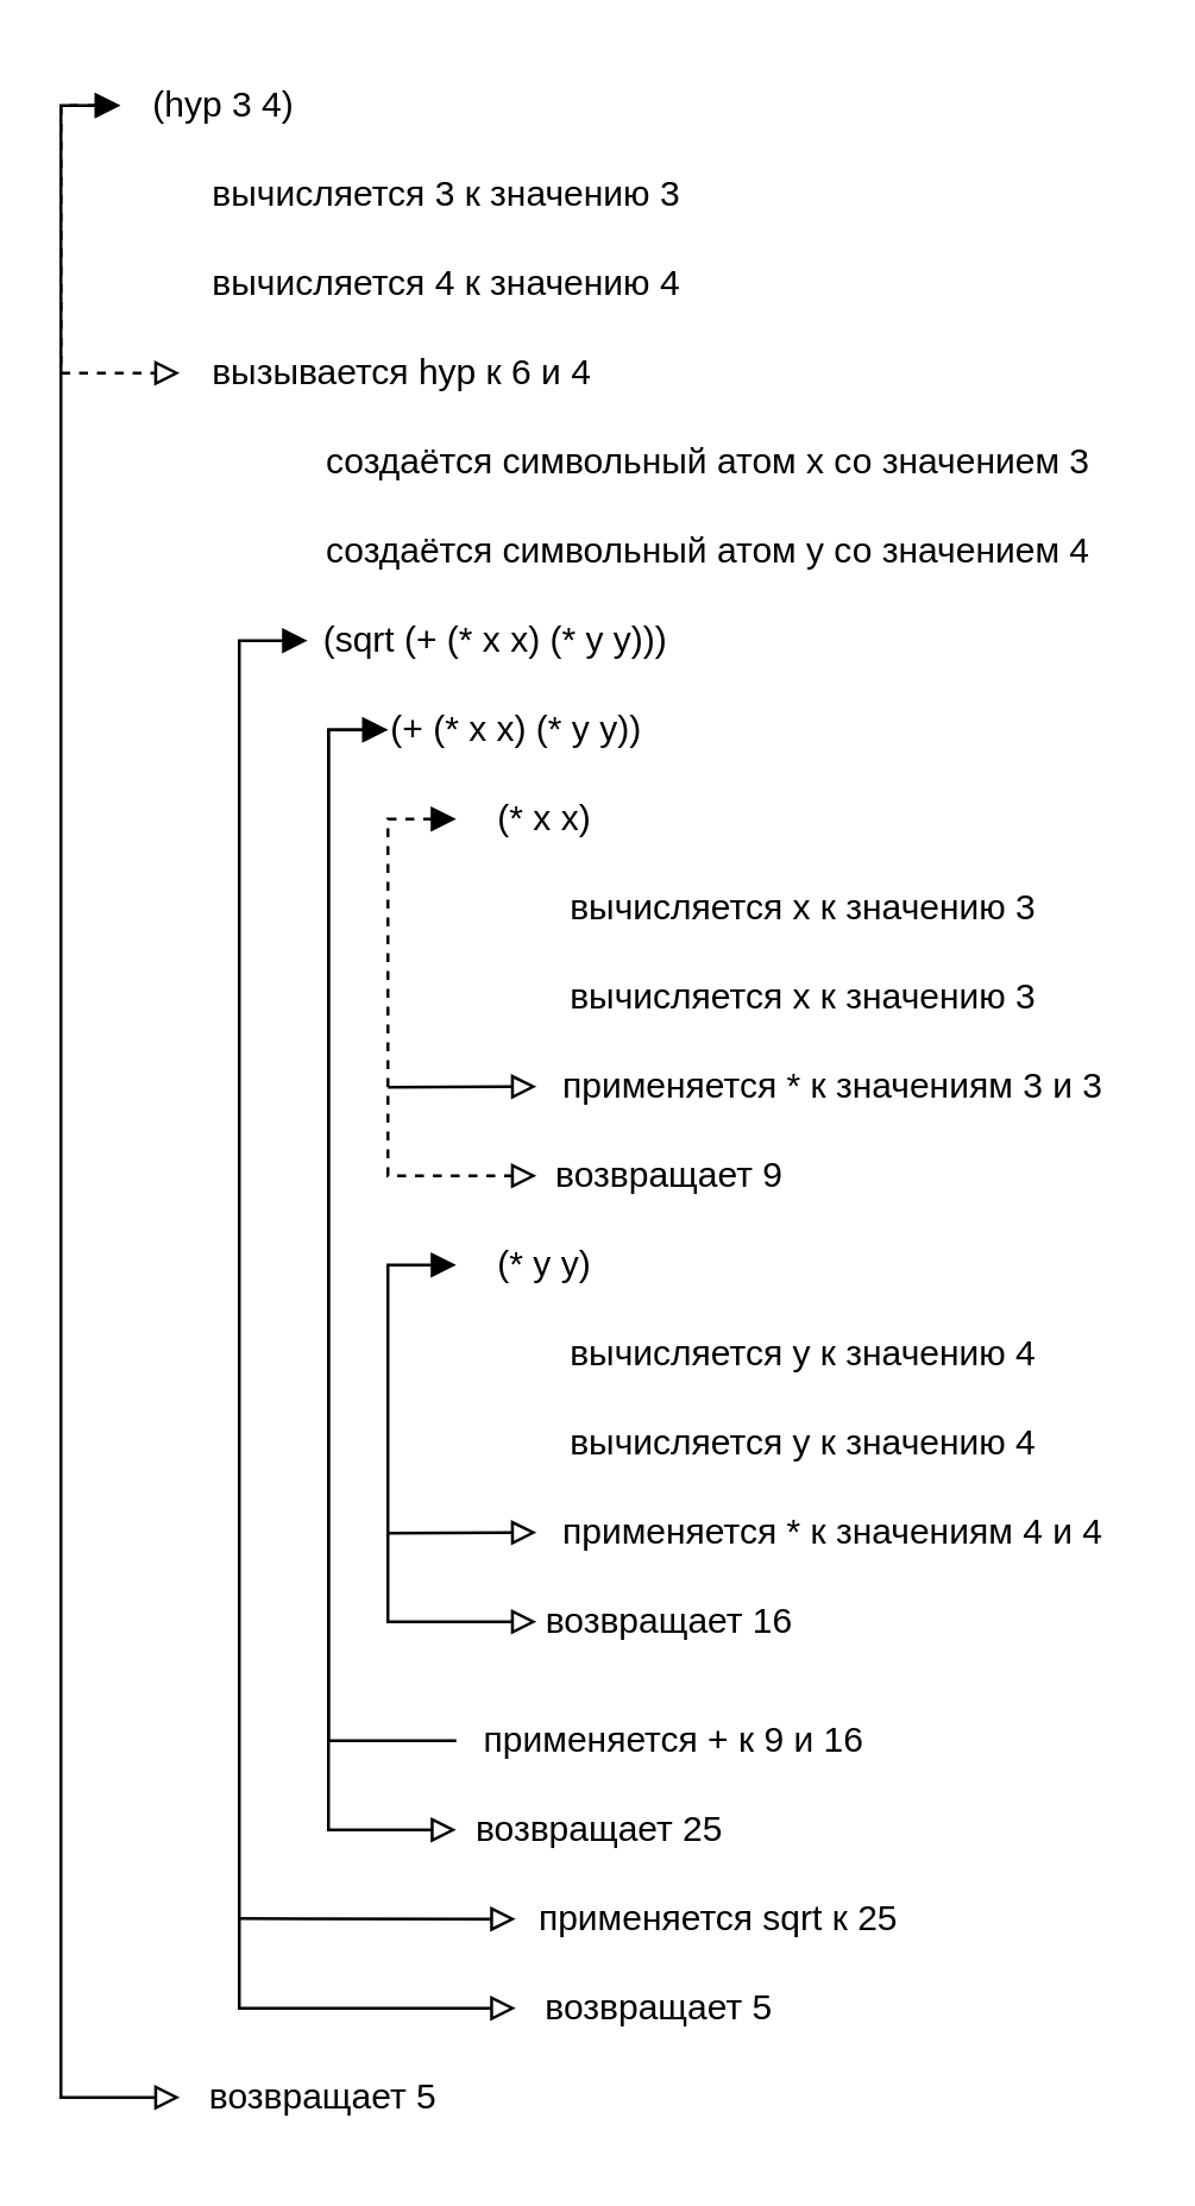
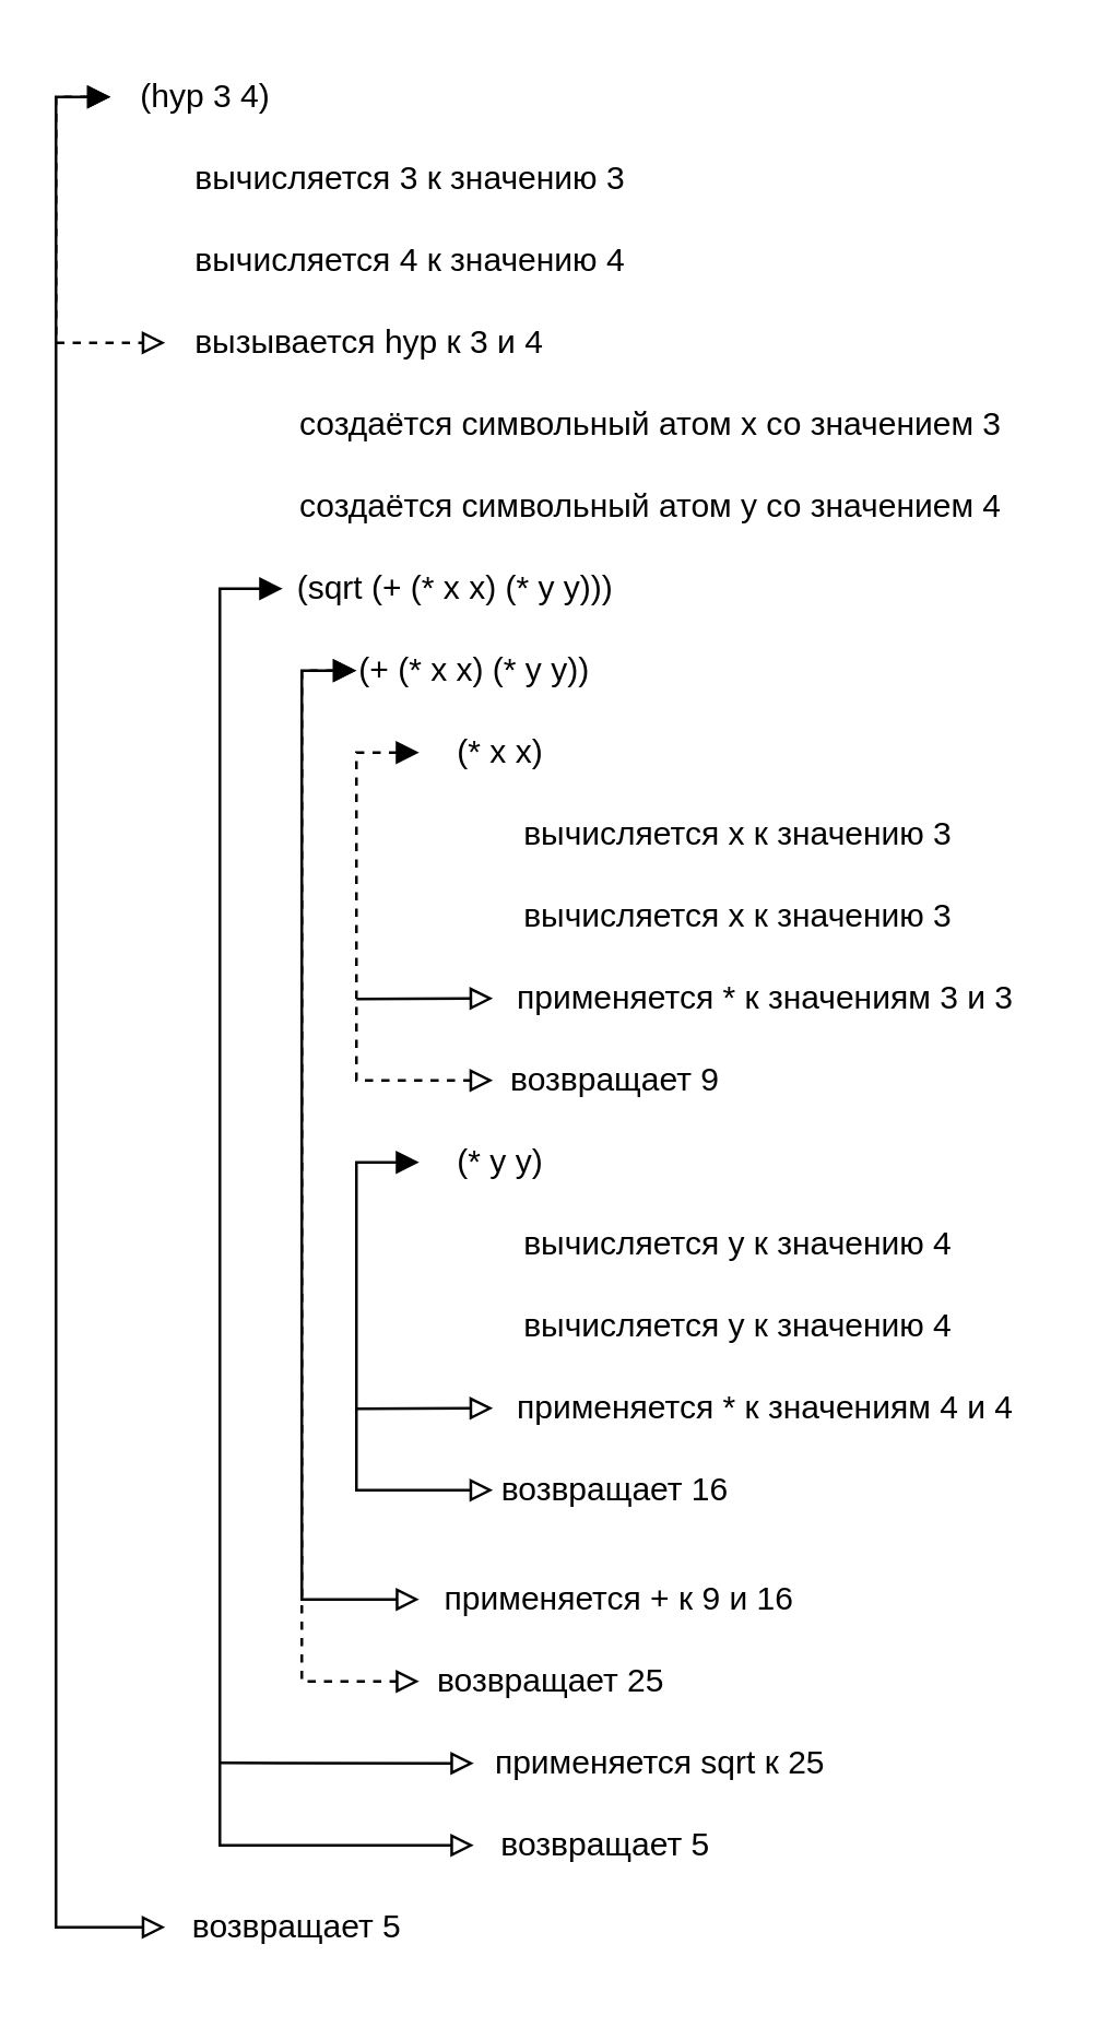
- <mxCell id="21" value="вызывается hyp к 6 и 4" style="text;strokeColor=none;align=center;fillColor=none;html=1;verticalAlign=middle;whiteSpace=wrap;rounded=0;" vertex="1" parent="1"><mxGeometry x="60" y="110" width="150" height="30" as="geometry" /></mxCell>
+ <mxCell id="21" value="вызывается hyp к 3 и 4" style="text;strokeColor=none;align=center;fillColor=none;html=1;verticalAlign=middle;whiteSpace=wrap;rounded=0;" vertex="1" parent="1"><mxGeometry x="60" y="110" width="150" height="30" as="geometry" /></mxCell>
- <mxCell id="7" style="edgeStyle=none;html=1;exitX=0;exitY=0.5;exitDx=0;exitDy=0;entryX=0;entryY=0.5;entryDx=0;entryDy=0;rounded=0;startArrow=block;startFill=1;endArrow=none;endFill=0;" edge="1" parent="1" source="9" target="32"><mxGeometry relative="1" as="geometry"><Array as="points"><mxPoint x="110" y="245" /><mxPoint x="110" y="585" /></Array></mxGeometry></mxCell>
+ <mxCell id="7" style="edgeStyle=none;html=1;exitX=0;exitY=0.5;exitDx=0;exitDy=0;entryX=0;entryY=0.5;entryDx=0;entryDy=0;rounded=0;startArrow=block;startFill=1;endArrow=block;endFill=0;" edge="1" parent="1" source="9" target="32"><mxGeometry relative="1" as="geometry"><Array as="points"><mxPoint x="110" y="245" /><mxPoint x="110" y="585" /></Array></mxGeometry></mxCell>
- <mxCell id="8" style="edgeStyle=none;rounded=0;html=1;exitX=0;exitY=0.5;exitDx=0;exitDy=0;entryX=0;entryY=0.5;entryDx=0;entryDy=0;startArrow=block;startFill=1;endArrow=block;endFill=0;" edge="1" parent="1" source="9" target="33"><mxGeometry relative="1" as="geometry"><Array as="points"><mxPoint x="110" y="245" /><mxPoint x="110" y="615" /></Array></mxGeometry></mxCell>
+ <mxCell id="8" style="edgeStyle=none;rounded=0;html=1;exitX=0;exitY=0.5;exitDx=0;exitDy=0;entryX=0;entryY=0.5;entryDx=0;entryDy=0;startArrow=block;startFill=1;endArrow=block;endFill=0;dashed=1;" edge="1" parent="1" source="9" target="33"><mxGeometry relative="1" as="geometry"><Array as="points"><mxPoint x="110" y="245" /><mxPoint x="110" y="615" /></Array></mxGeometry></mxCell>
